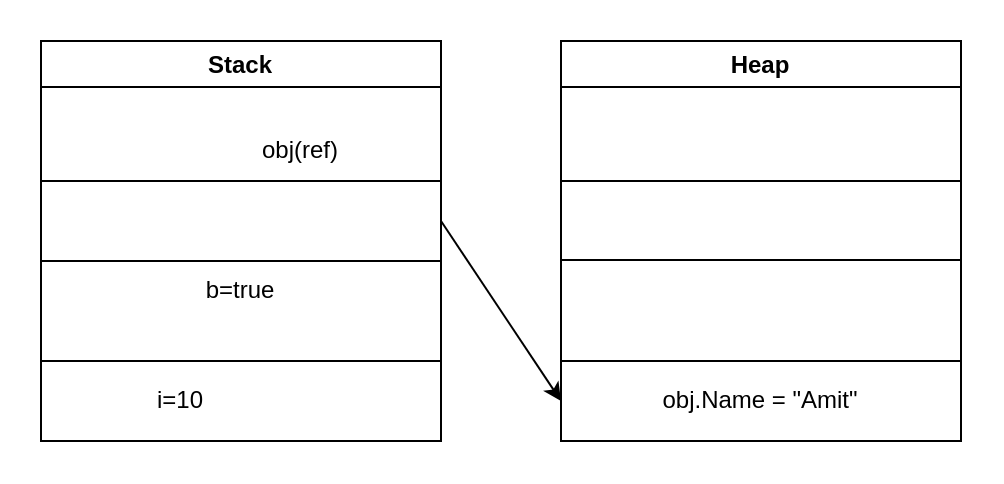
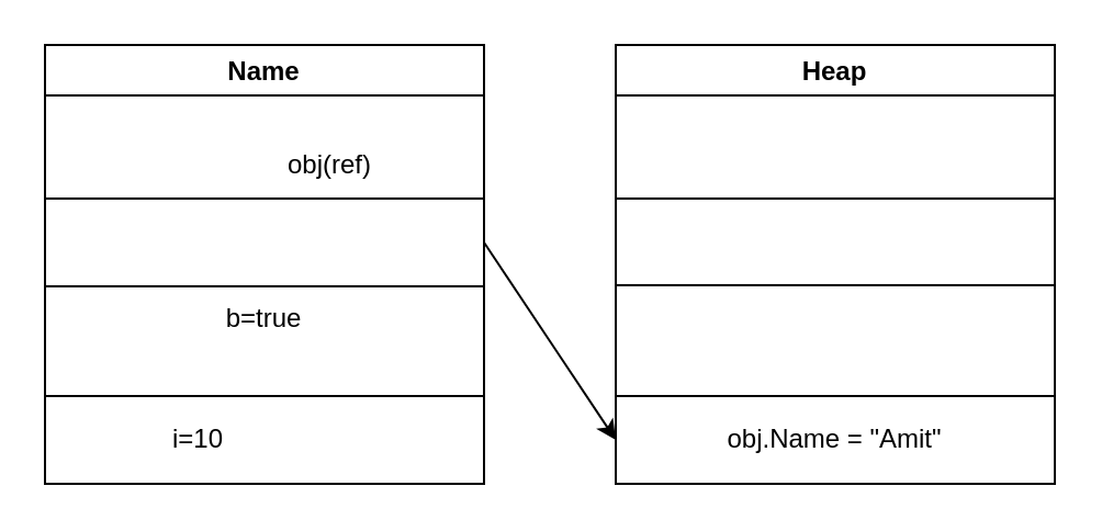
- <mxCell id="2" value="Stack" style="swimlane;" vertex="1" parent="1"><mxGeometry x="20" y="20" width="200" height="200" as="geometry"><mxRectangle x="140" y="110" width="90" height="23" as="alternateBounds" /></mxGeometry></mxCell>
+ <mxCell id="2" value="Name" style="swimlane;" vertex="1" parent="1"><mxGeometry x="20" y="20" width="200" height="200" as="geometry"><mxRectangle x="140" y="110" width="90" height="23" as="alternateBounds" /></mxGeometry></mxCell>
